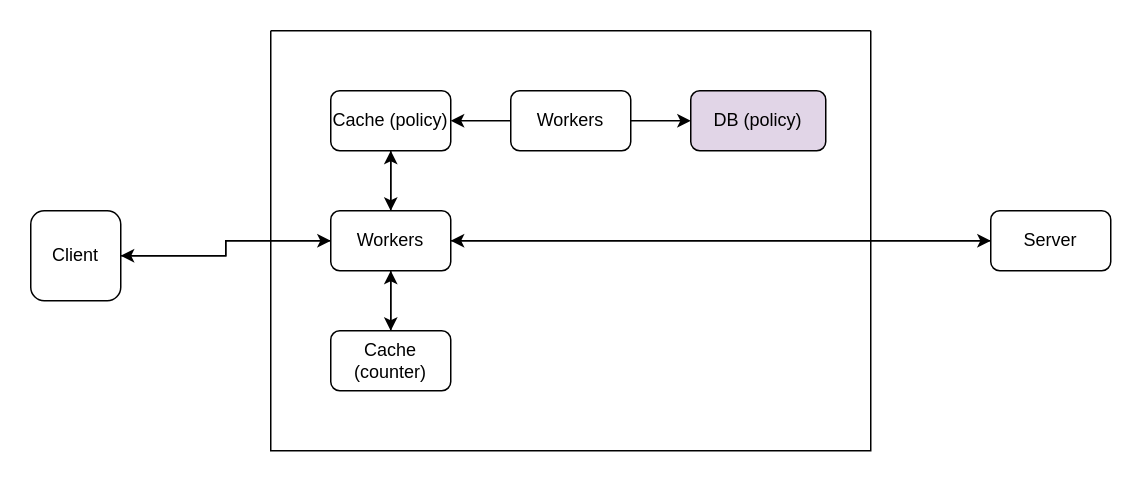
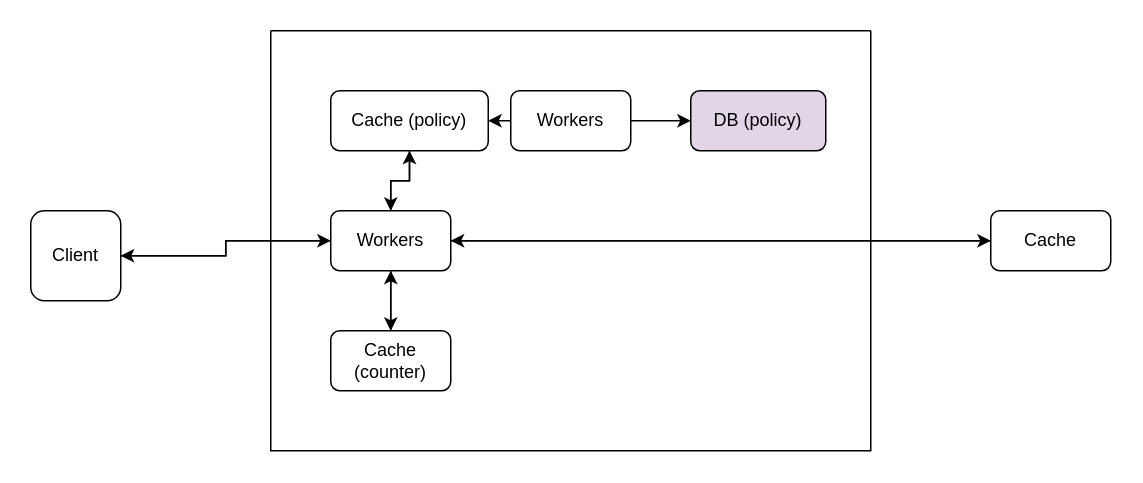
- <mxCell id="10" value="Cache (policy)" style="rounded=1;whiteSpace=wrap;html=1;" parent="1" vertex="1"><mxGeometry x="220" y="60" width="80" height="40" as="geometry" /></mxCell>
+ <mxCell id="10" value="Cache (policy)" style="rounded=1;whiteSpace=wrap;html=1;" parent="1" vertex="1"><mxGeometry x="220" y="60" width="105" height="40" as="geometry" /></mxCell>
- <mxCell id="18" value="Server" style="rounded=1;whiteSpace=wrap;html=1;" parent="1" vertex="1"><mxGeometry x="660" y="140" width="80" height="40" as="geometry" /></mxCell>
+ <mxCell id="18" value="Cache" style="rounded=1;whiteSpace=wrap;html=1;" parent="1" vertex="1"><mxGeometry x="660" y="140" width="80" height="40" as="geometry" /></mxCell>
